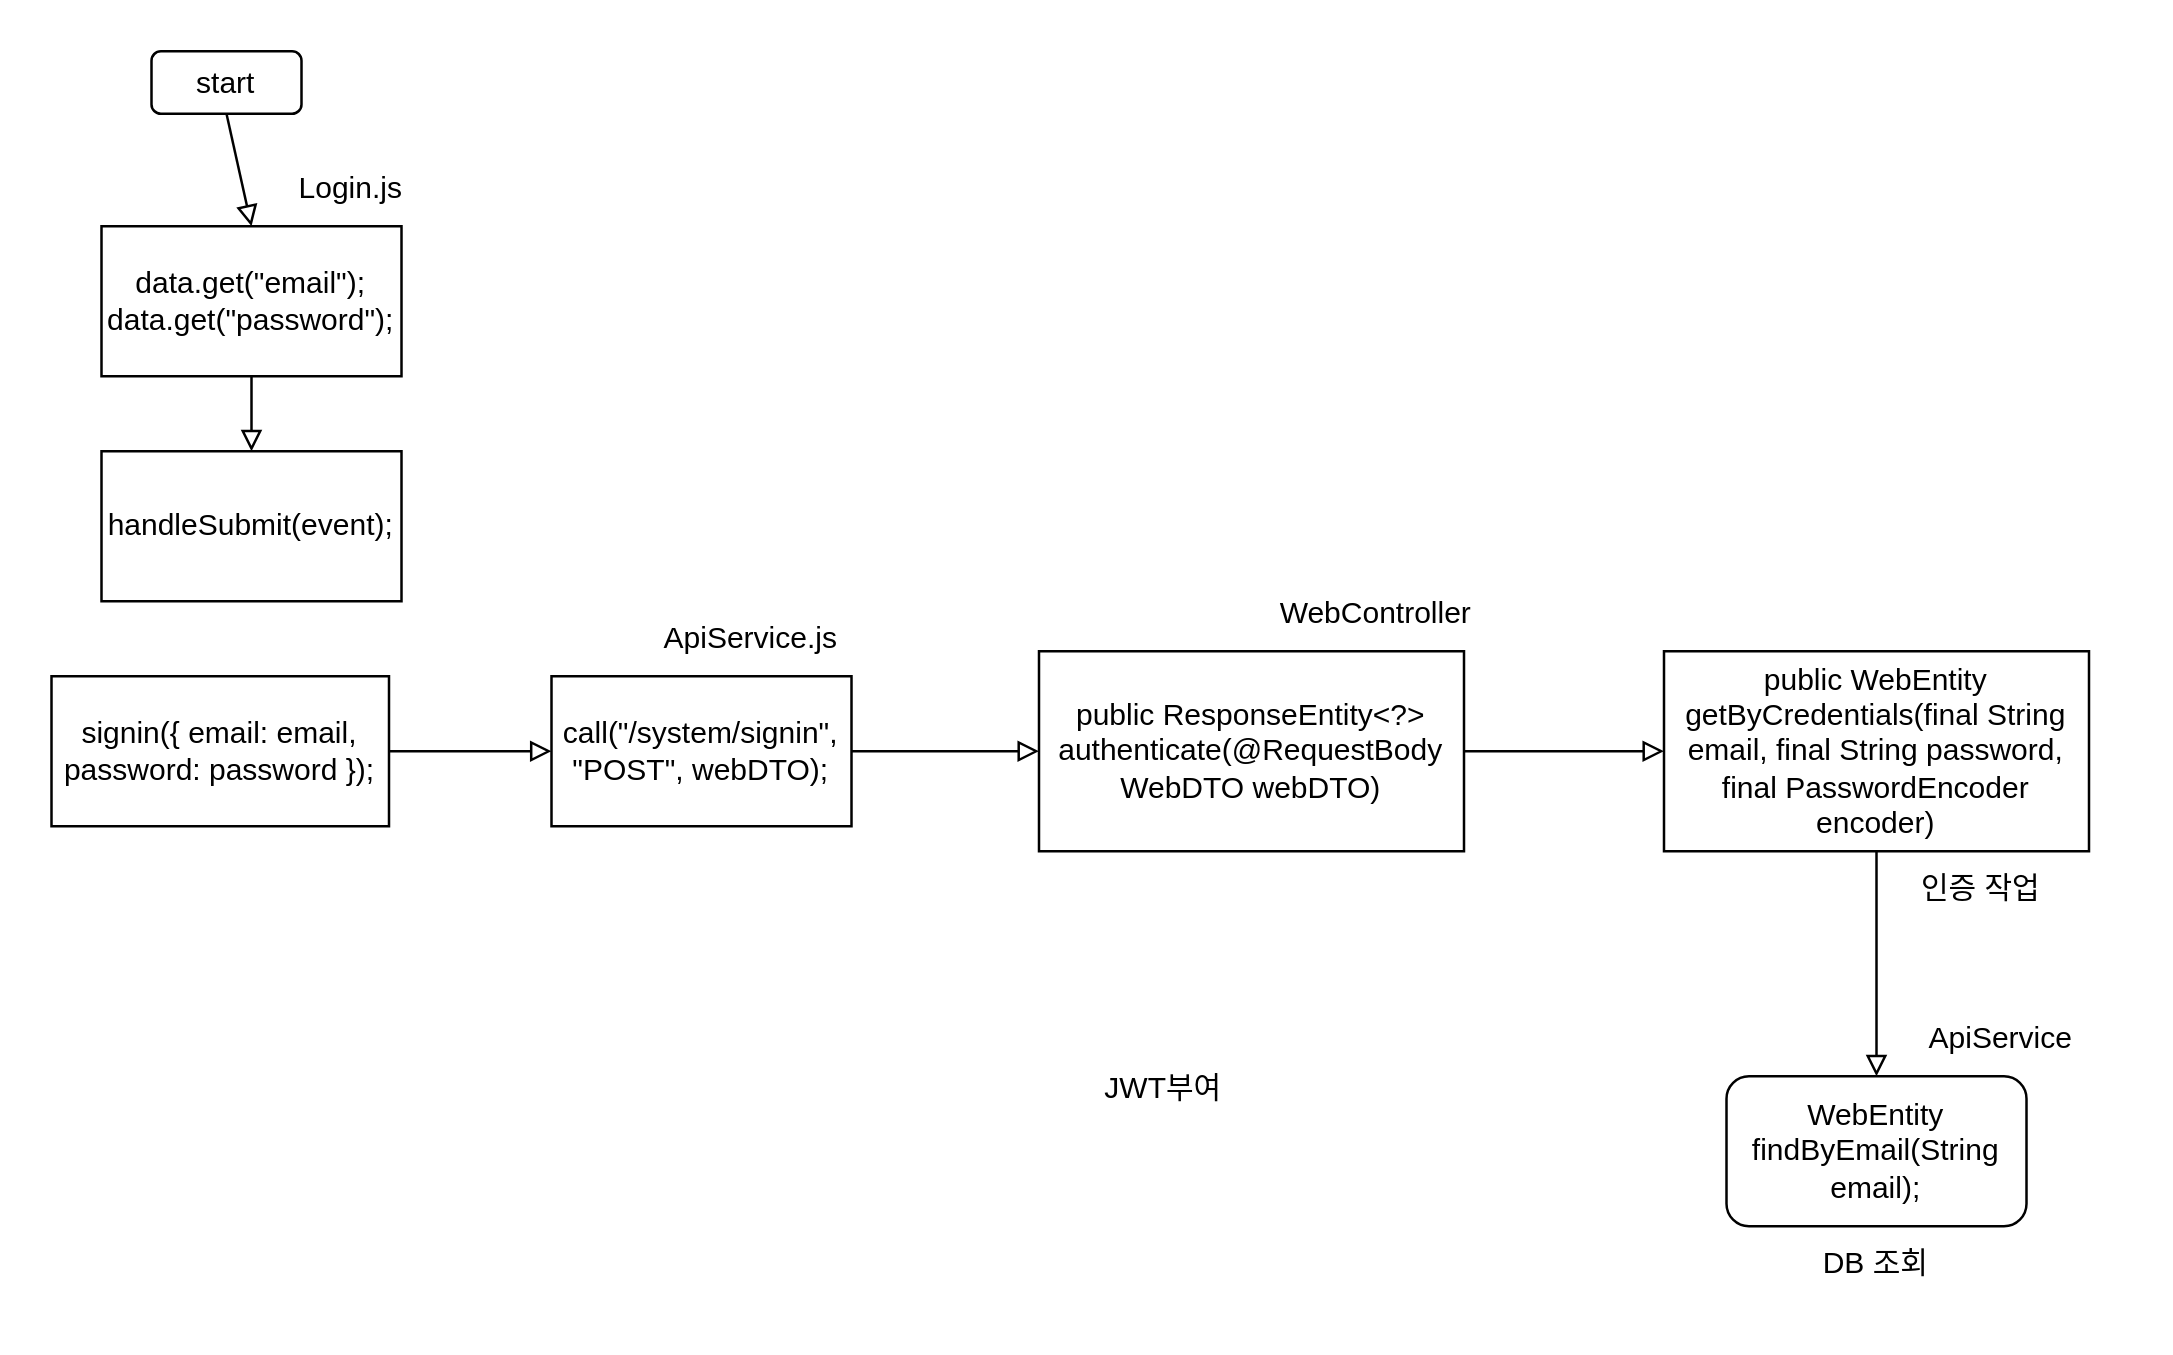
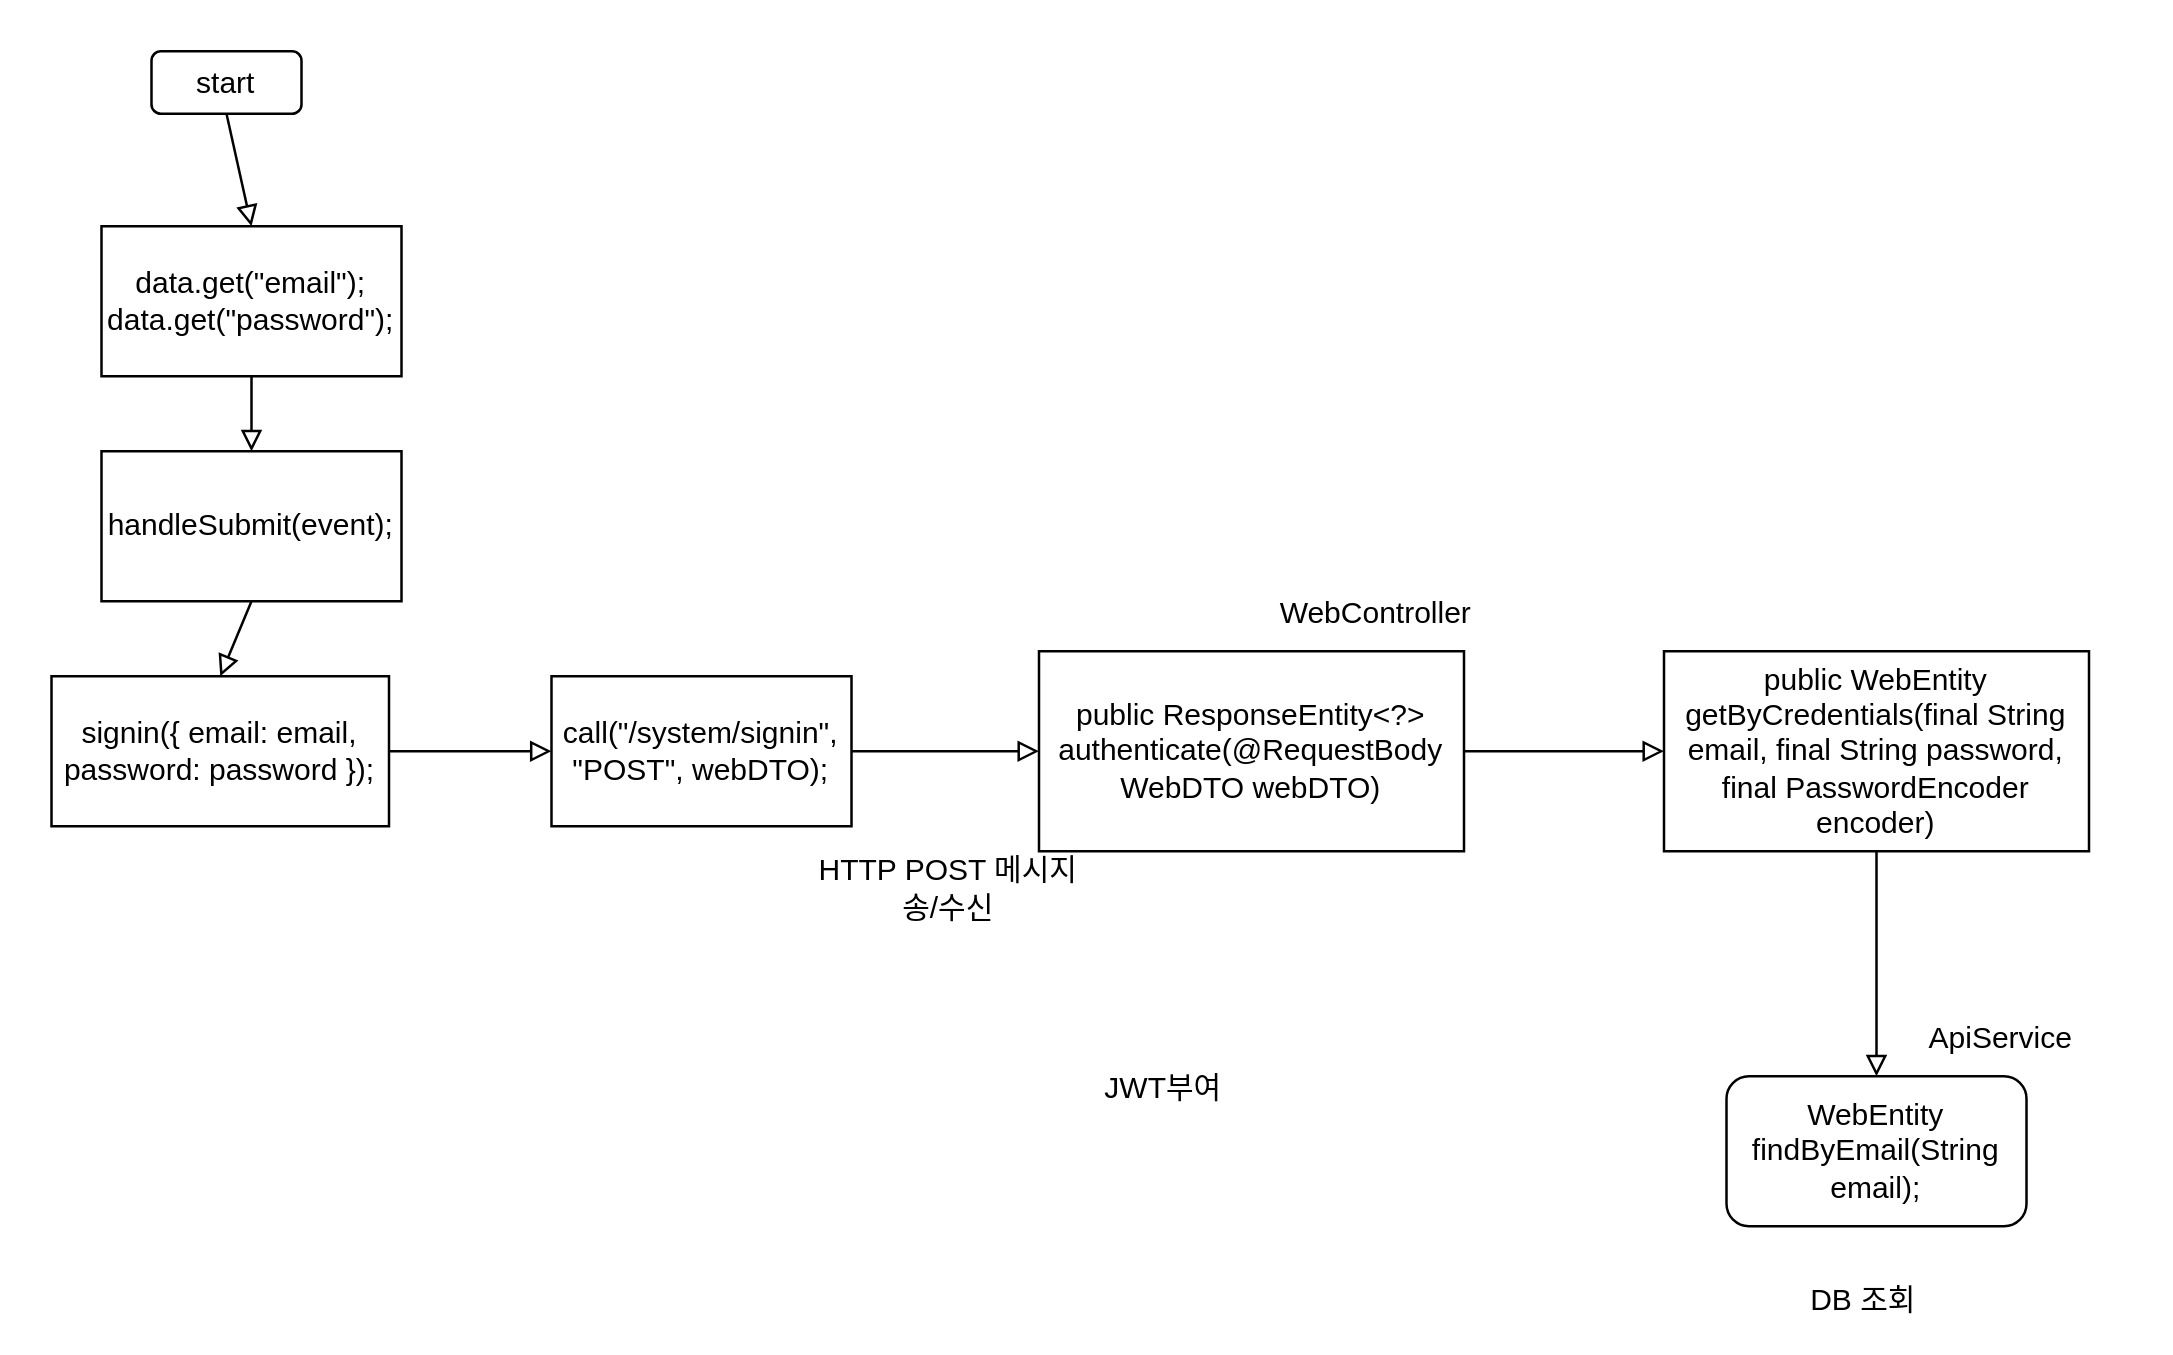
- <mxCell id="10" value="Login.js" style="text;html=1;strokeColor=none;fillColor=none;align=center;verticalAlign=middle;whiteSpace=wrap;rounded=0;" vertex="1" parent="1"><mxGeometry x="110" y="60" width="60" height="30" as="geometry" /></mxCell>
+ <mxCell id="9" value="" style="endArrow=block;html=1;rounded=0;endFill=0;exitX=0.5;exitY=1;exitDx=0;exitDy=0;entryX=0.5;entryY=0;entryDx=0;entryDy=0;" edge="1" parent="1" source="5" target="8"><mxGeometry width="50" height="50" relative="1" as="geometry"><mxPoint x="110" y="160" as="sourcePoint" /><mxPoint x="110" y="190" as="targetPoint" /></mxGeometry></mxCell>
- <mxCell id="13" value="ApiService.js" style="text;html=1;strokeColor=none;fillColor=none;align=center;verticalAlign=middle;whiteSpace=wrap;rounded=0;" vertex="1" parent="1"><mxGeometry x="270" y="240" width="60" height="30" as="geometry" /></mxCell>
+ <mxCell id="21" value="HTTP POST 메시지 송/수신" style="text;html=1;strokeColor=none;fillColor=none;align=center;verticalAlign=middle;whiteSpace=wrap;rounded=0;" vertex="1" parent="1"><mxGeometry x="324" y="340" width="110" height="30" as="geometry" /></mxCell>
- <mxCell id="24" value="인증 작업" style="text;html=1;strokeColor=none;fillColor=none;align=center;verticalAlign=middle;whiteSpace=wrap;rounded=0;" vertex="1" parent="1"><mxGeometry x="737" y="340" width="110" height="30" as="geometry" /></mxCell>
- <mxCell id="23" value="DB 조회" style="text;html=1;strokeColor=none;fillColor=none;align=center;verticalAlign=middle;whiteSpace=wrap;rounded=0;" vertex="1" parent="1"><mxGeometry x="695" y="490" width="110" height="30" as="geometry" /></mxCell>
+ <mxCell id="23" value="DB 조회" style="text;html=1;strokeColor=none;fillColor=none;align=center;verticalAlign=middle;whiteSpace=wrap;rounded=0;" vertex="1" parent="1"><mxGeometry x="690" y="505" width="110" height="30" as="geometry" /></mxCell>
